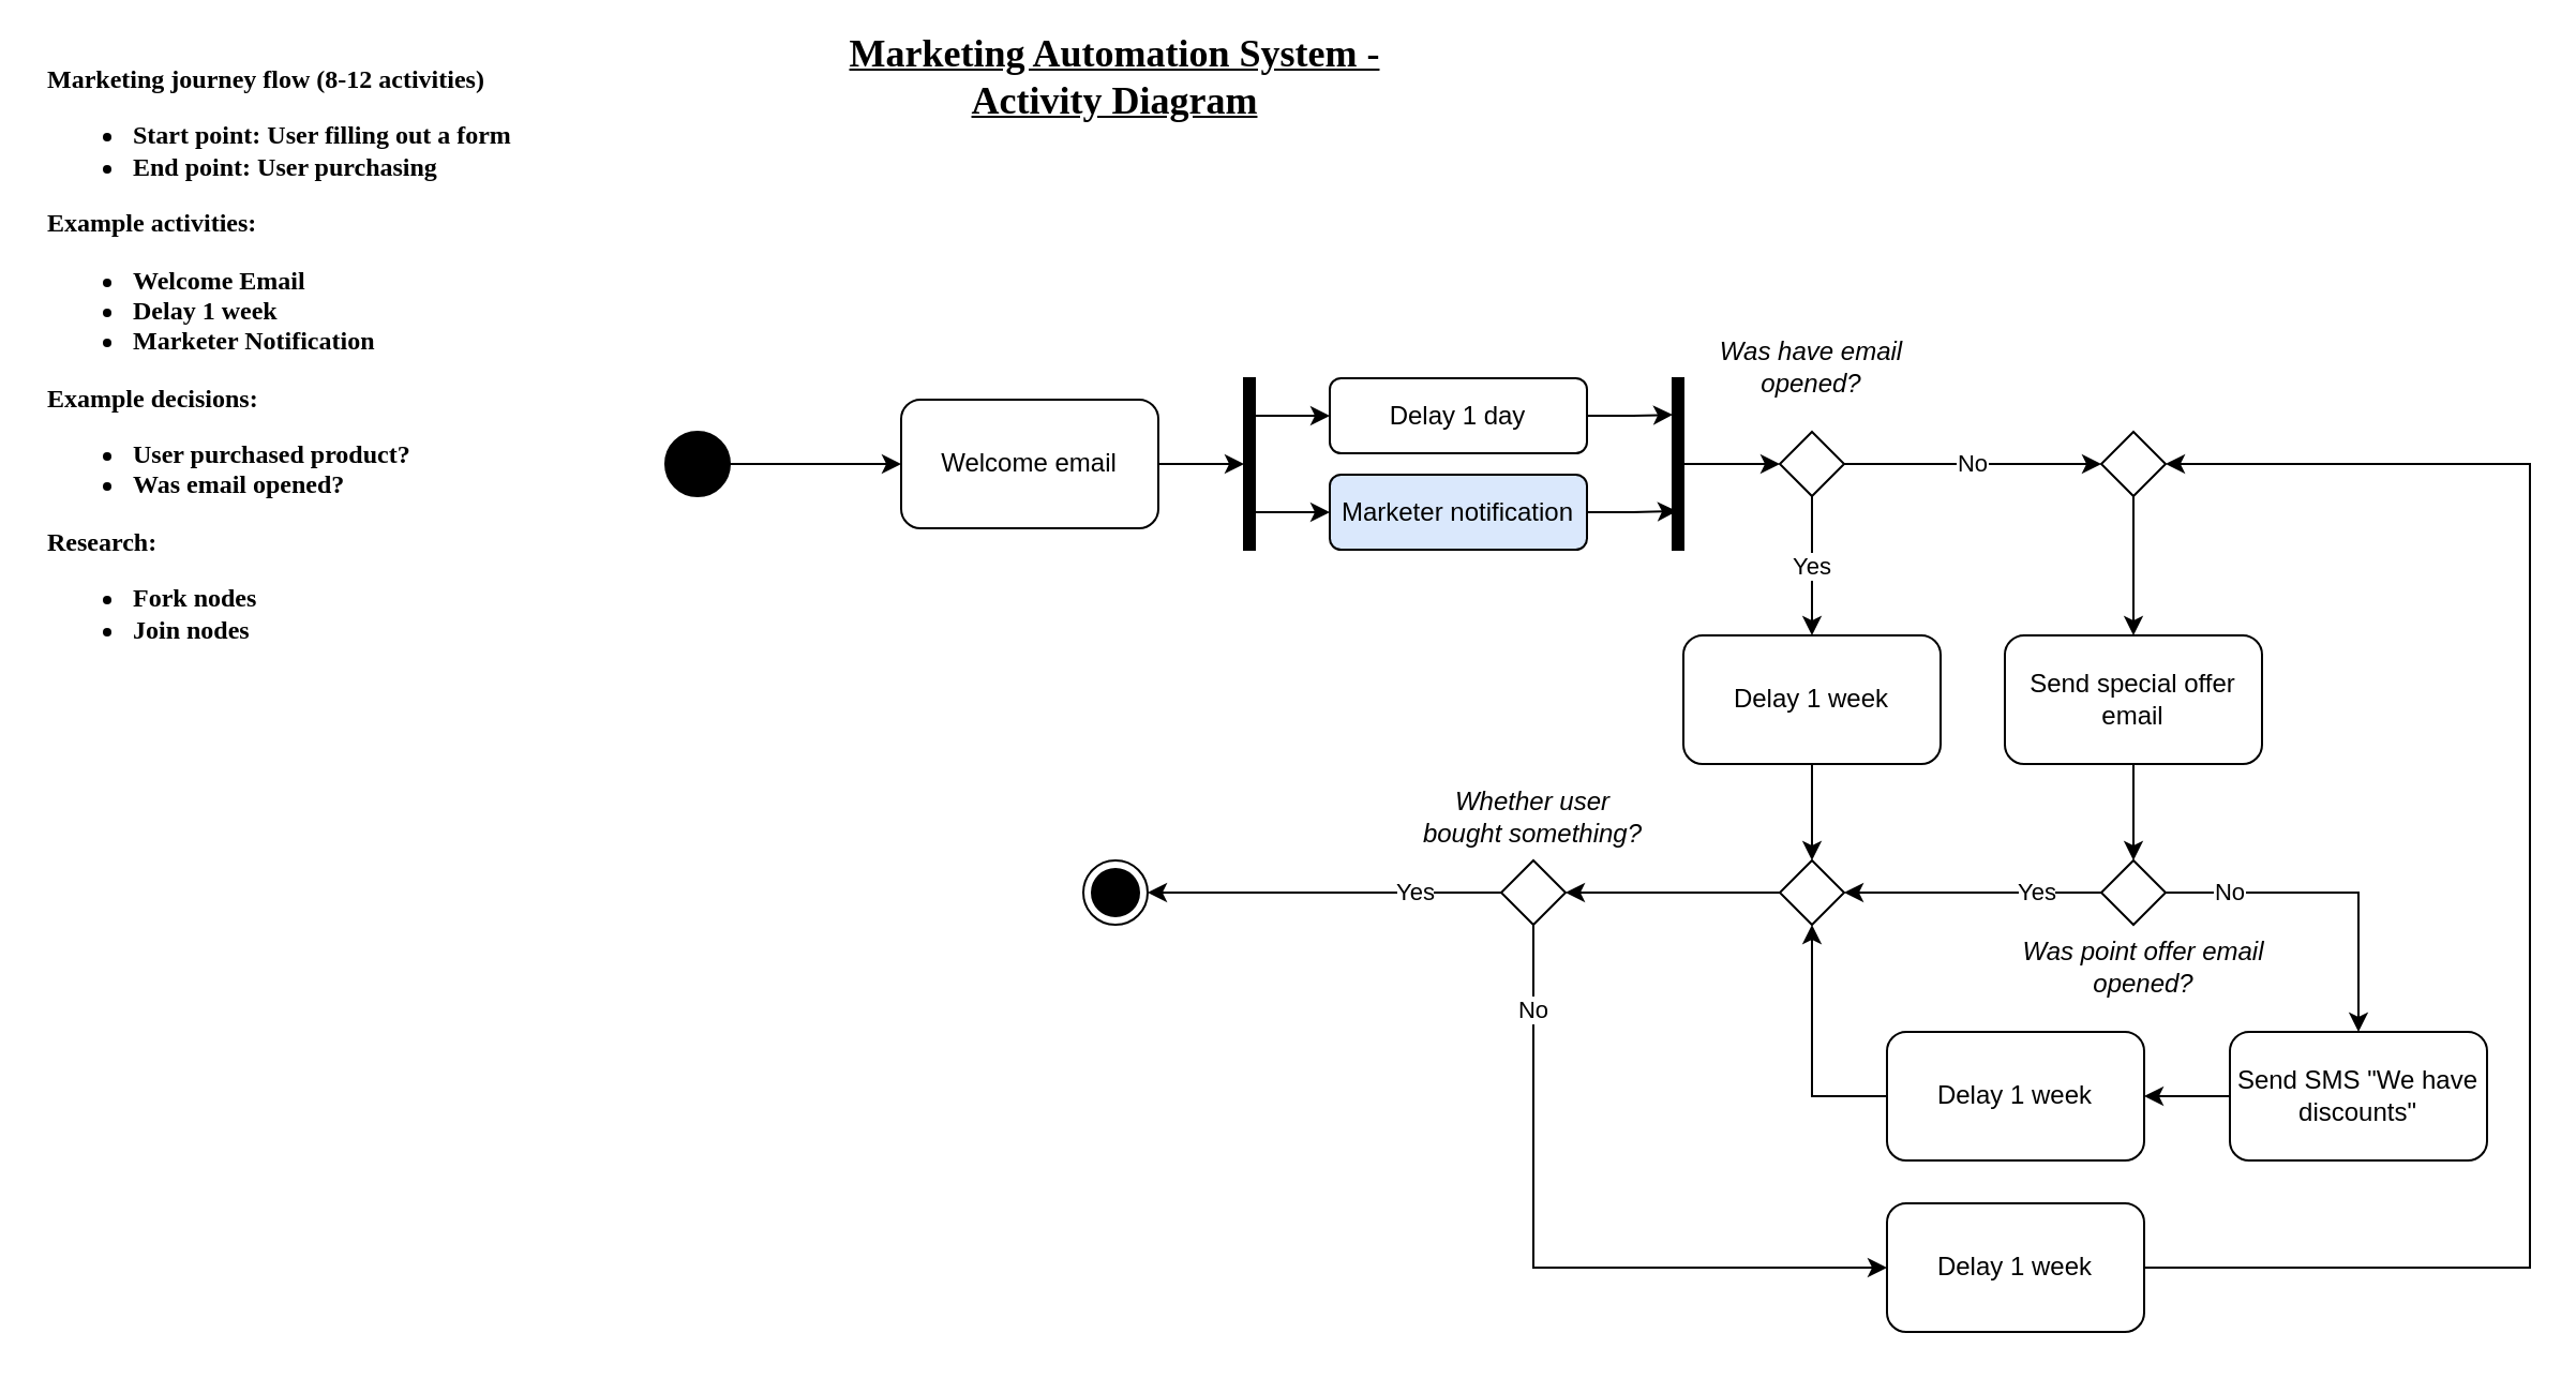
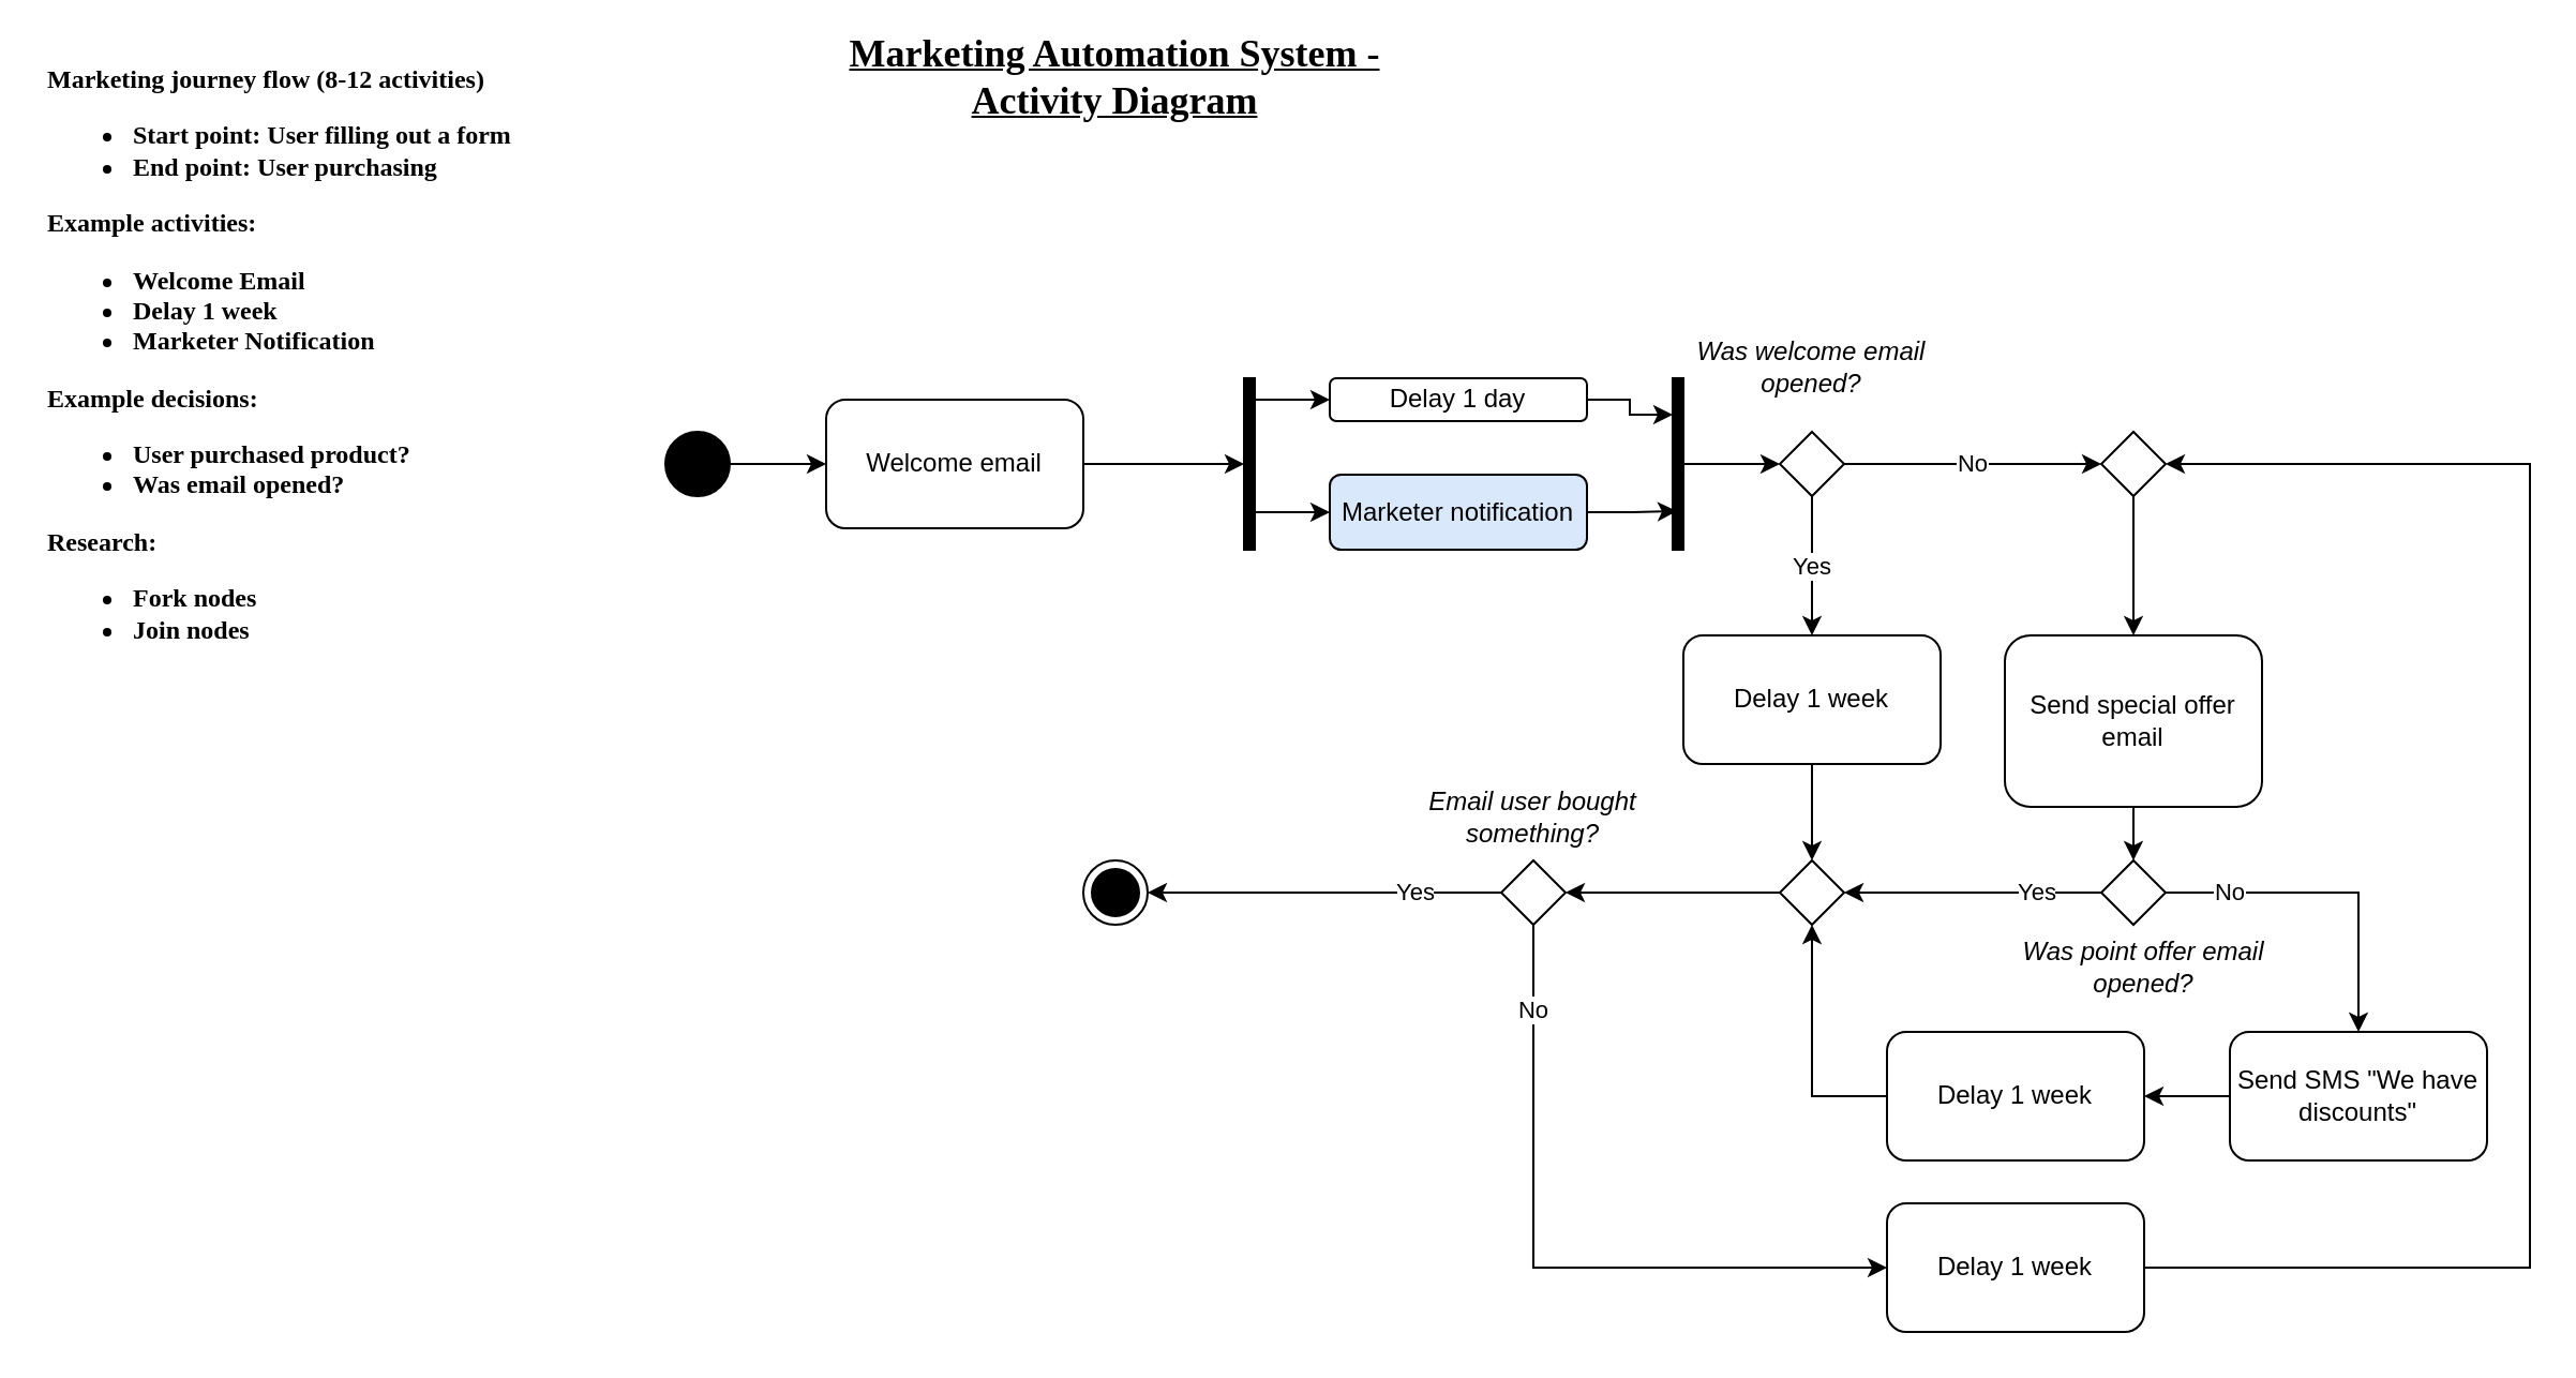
- <mxCell id="20" value="Was have email opened?" style="text;html=1;strokeColor=none;fillColor=none;align=center;verticalAlign=middle;whiteSpace=wrap;rounded=0;fontStyle=2" vertex="1" parent="1"><mxGeometry x="790" y="150" width="110" height="40" as="geometry" /></mxCell>
+ <mxCell id="20" value="Was welcome email opened?" style="text;html=1;strokeColor=none;fillColor=none;align=center;verticalAlign=middle;whiteSpace=wrap;rounded=0;fontStyle=2" vertex="1" parent="1"><mxGeometry x="790" y="150" width="110" height="40" as="geometry" /></mxCell>
- <mxCell id="11" value="Delay 1 day" style="rounded=1;whiteSpace=wrap;html=1;" vertex="1" parent="1"><mxGeometry x="620" y="175" width="120" height="35" as="geometry" /></mxCell>
+ <mxCell id="11" value="Delay 1 day" style="rounded=1;whiteSpace=wrap;html=1;" vertex="1" parent="1"><mxGeometry x="620" y="175" width="120" height="20" as="geometry" /></mxCell>
- <mxCell id="7" value="Welcome email" style="rounded=1;whiteSpace=wrap;html=1;" vertex="1" parent="1"><mxGeometry x="420" y="185" width="120" height="60" as="geometry" /></mxCell>
+ <mxCell id="7" value="Welcome email" style="rounded=1;whiteSpace=wrap;html=1;" vertex="1" parent="1"><mxGeometry x="385" y="185" width="120" height="60" as="geometry" /></mxCell>
- <mxCell id="28" value="Send special offer email" style="rounded=1;whiteSpace=wrap;html=1;" vertex="1" parent="1"><mxGeometry x="935" y="295" width="120" height="60" as="geometry" /></mxCell>
+ <mxCell id="28" value="Send special offer email" style="rounded=1;whiteSpace=wrap;html=1;" vertex="1" parent="1"><mxGeometry x="935" y="295" width="120" height="80" as="geometry" /></mxCell>
- <mxCell id="40" value="Whether user bought something?" style="text;html=1;strokeColor=none;fillColor=none;align=center;verticalAlign=middle;whiteSpace=wrap;rounded=0;fontStyle=2" vertex="1" parent="1"><mxGeometry x="660" y="360" width="110" height="40" as="geometry" /></mxCell>
+ <mxCell id="40" value="Email user bought something?" style="text;html=1;strokeColor=none;fillColor=none;align=center;verticalAlign=middle;whiteSpace=wrap;rounded=0;fontStyle=2" vertex="1" parent="1"><mxGeometry x="660" y="360" width="110" height="40" as="geometry" /></mxCell>
